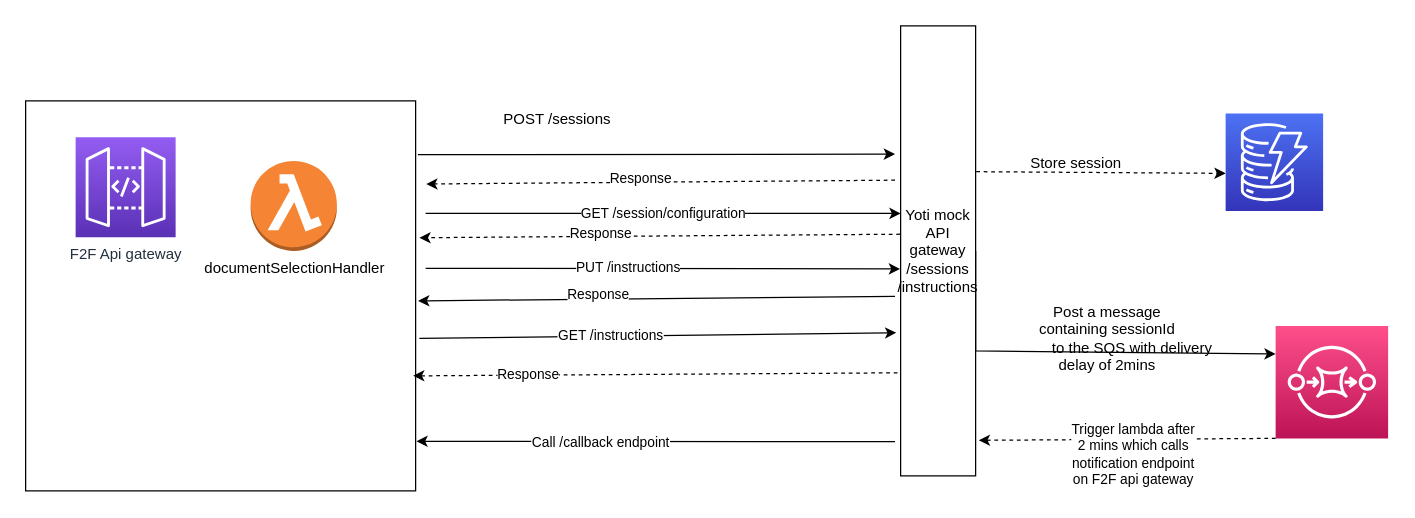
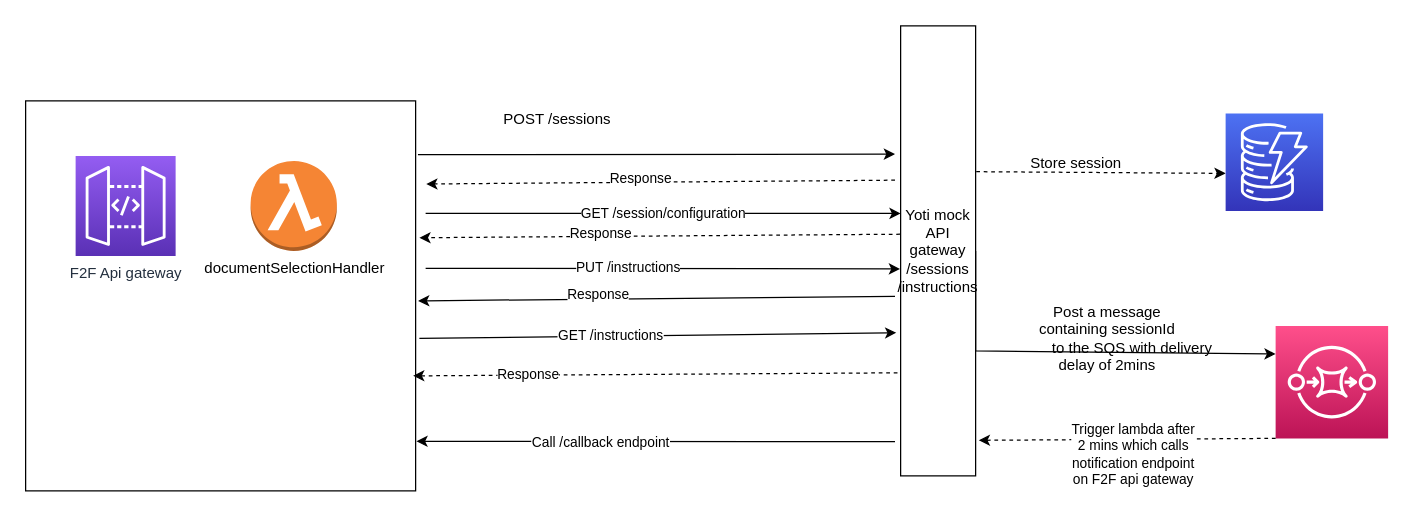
- <mxCell id="4" value="F2F Api gateway" style="sketch=0;points=[[0,0,0],[0.25,0,0],[0.5,0,0],[0.75,0,0],[1,0,0],[0,1,0],[0.25,1,0],[0.5,1,0],[0.75,1,0],[1,1,0],[0,0.25,0],[0,0.5,0],[0,0.75,0],[1,0.25,0],[1,0.5,0],[1,0.75,0]];outlineConnect=0;fontColor=#232F3E;gradientColor=#945DF2;gradientDirection=north;fillColor=#5A30B5;strokeColor=#ffffff;dashed=0;verticalLabelPosition=bottom;verticalAlign=top;align=center;html=1;fontSize=12;fontStyle=0;aspect=fixed;shape=mxgraph.aws4.resourceIcon;resIcon=mxgraph.aws4.api_gateway;" vertex="1" parent="1"><mxGeometry x="60" y="109" width="80" height="80" as="geometry" /></mxCell>
+ <mxCell id="4" value="F2F Api gateway" style="sketch=0;points=[[0,0,0],[0.25,0,0],[0.5,0,0],[0.75,0,0],[1,0,0],[0,1,0],[0.25,1,0],[0.5,1,0],[0.75,1,0],[1,1,0],[0,0.25,0],[0,0.5,0],[0,0.75,0],[1,0.25,0],[1,0.5,0],[1,0.75,0]];outlineConnect=0;fontColor=#232F3E;gradientColor=#945DF2;gradientDirection=north;fillColor=#5A30B5;strokeColor=#ffffff;dashed=0;verticalLabelPosition=bottom;verticalAlign=top;align=center;html=1;fontSize=12;fontStyle=0;aspect=fixed;shape=mxgraph.aws4.resourceIcon;resIcon=mxgraph.aws4.api_gateway;" vertex="1" parent="1"><mxGeometry x="60" y="124" width="80" height="80" as="geometry" /></mxCell>
